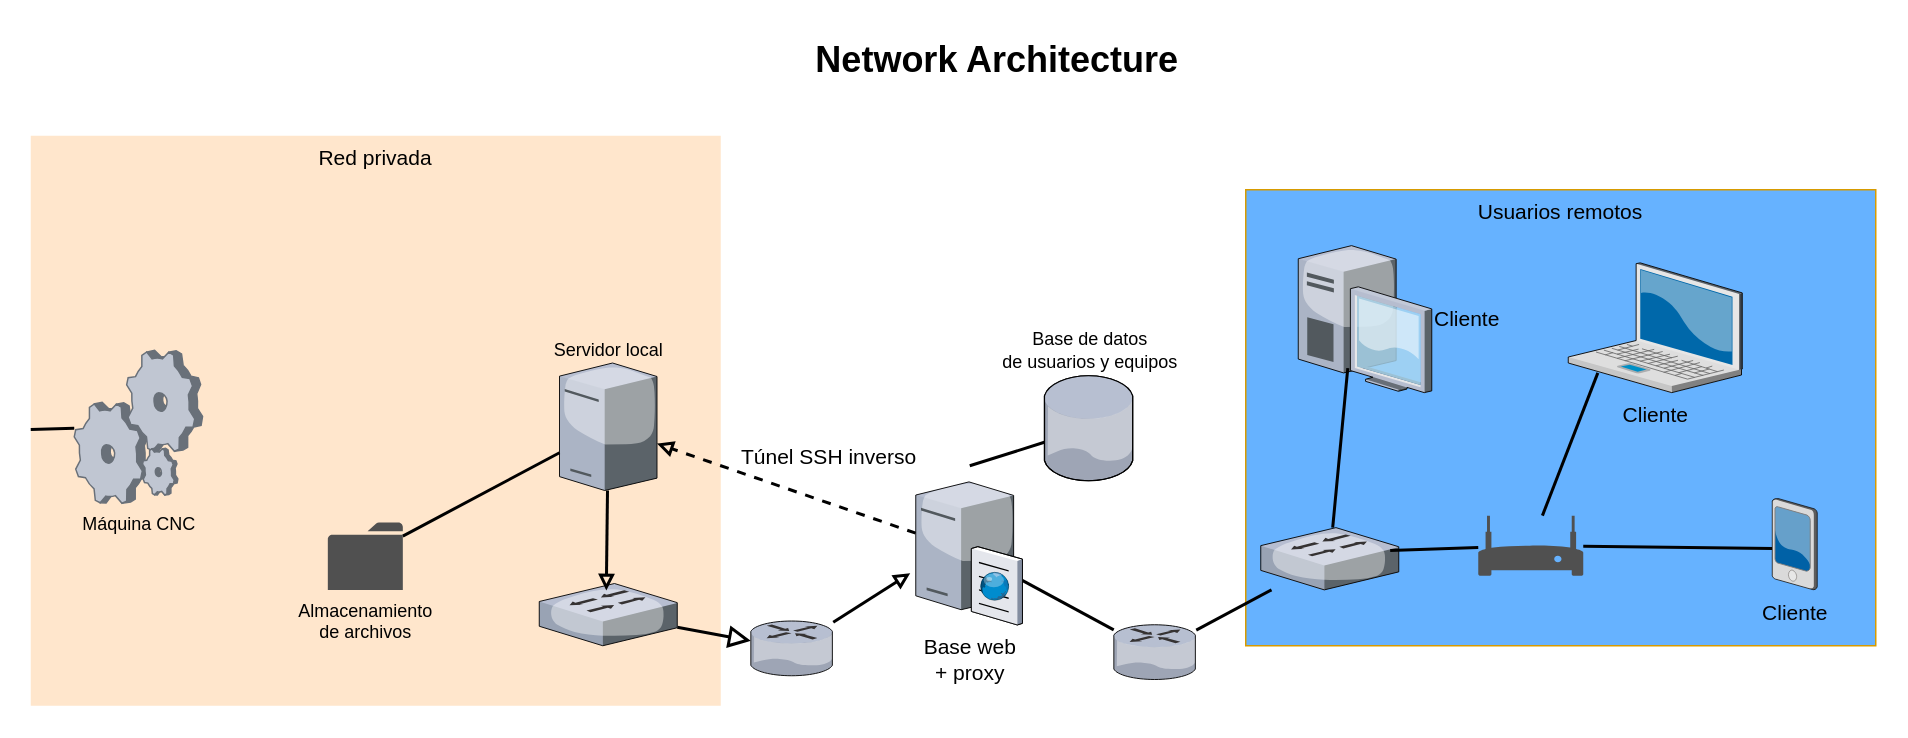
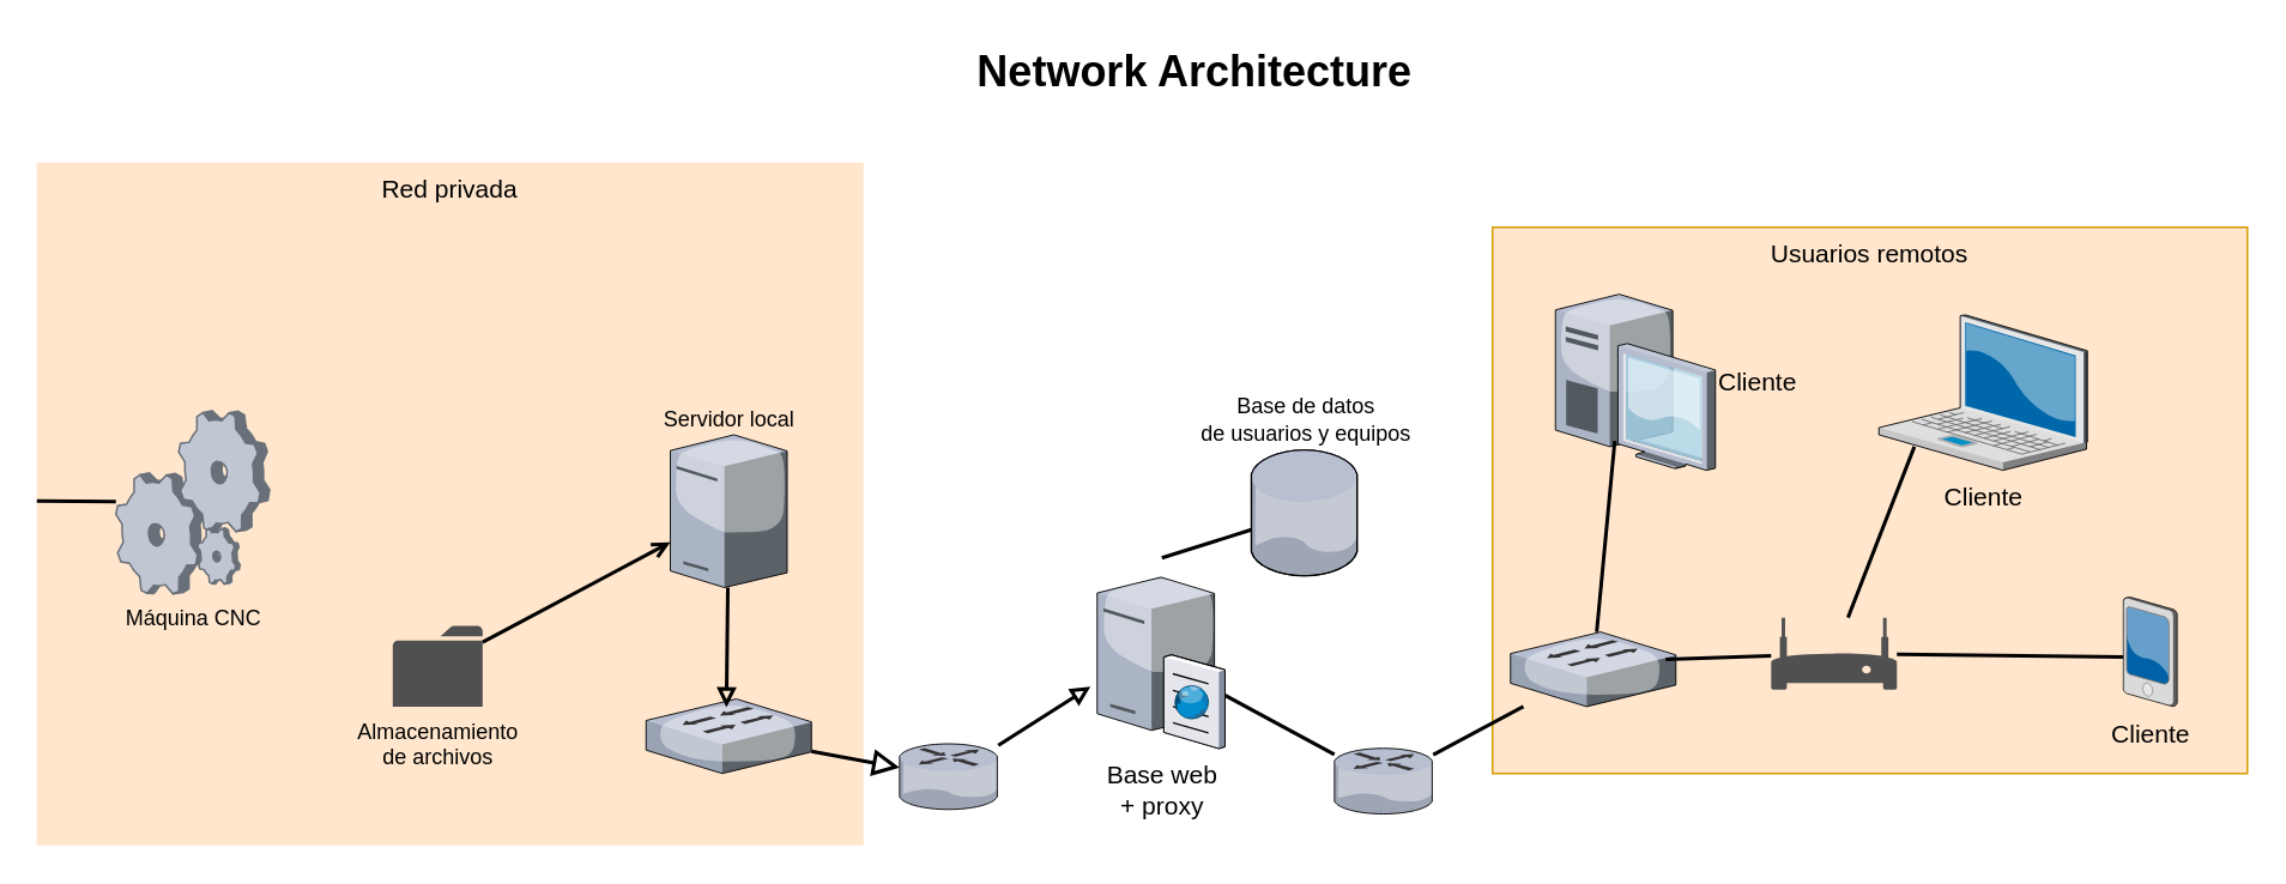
- <mxCell id="2" value="Usuarios remotos" style="whiteSpace=wrap;html=1;fillColor=#66b2ff;fontSize=14;strokeColor=#d79b00;verticalAlign=top;" parent="1" vertex="1"><mxGeometry x="830" y="126" width="420" height="304" as="geometry" /></mxCell>
+ <mxCell id="2" value="Usuarios remotos" style="whiteSpace=wrap;html=1;fillColor=#ffe6cc;fontSize=14;strokeColor=#d79b00;verticalAlign=top;" parent="1" vertex="1"><mxGeometry x="830" y="126" width="420" height="304" as="geometry" /></mxCell>
- <mxCell id="28" value="Máquina CNC" style="verticalLabelPosition=bottom;sketch=0;aspect=fixed;html=1;verticalAlign=top;strokeColor=none;align=center;outlineConnect=0;shape=mxgraph.citrix.process;" parent="1" vertex="1"><mxGeometry x="49" y="233" width="85.55" height="102" as="geometry" /></mxCell>
+ <mxCell id="28" value="Máquina CNC" style="verticalLabelPosition=bottom;sketch=0;aspect=fixed;html=1;verticalAlign=top;strokeColor=none;align=center;outlineConnect=0;shape=mxgraph.citrix.process;" parent="1" vertex="1"><mxGeometry x="64" y="228" width="85.55" height="102" as="geometry" /></mxCell>
- <mxCell id="30" style="rounded=0;orthogonalLoop=1;jettySize=auto;html=1;strokeWidth=2;endArrow=none;endFill=0;" parent="1" source="31" target="26" edge="1"><mxGeometry relative="1" as="geometry" /></mxCell>
+ <mxCell id="30" style="rounded=0;orthogonalLoop=1;jettySize=auto;html=1;strokeWidth=2;endArrow=open;endFill=0;" parent="1" source="31" target="26" edge="1"><mxGeometry relative="1" as="geometry" /></mxCell>
- <mxCell id="9" style="rounded=0;orthogonalLoop=1;jettySize=auto;html=1;dashed=1;strokeWidth=2;endArrow=block;endFill=0;" parent="1" source="11" target="26" edge="1"><mxGeometry relative="1" as="geometry" /></mxCell>
- <mxCell id="10" value="Túnel SSH inverso" style="edgeLabel;html=1;align=left;verticalAlign=bottom;resizable=0;points=[];fontSize=14;labelPosition=right;verticalLabelPosition=top;" parent="9" vertex="1" connectable="0"><mxGeometry x="0.355" y="1" relative="1" as="geometry"><mxPoint y="-1" as="offset" /></mxGeometry></mxCell>
